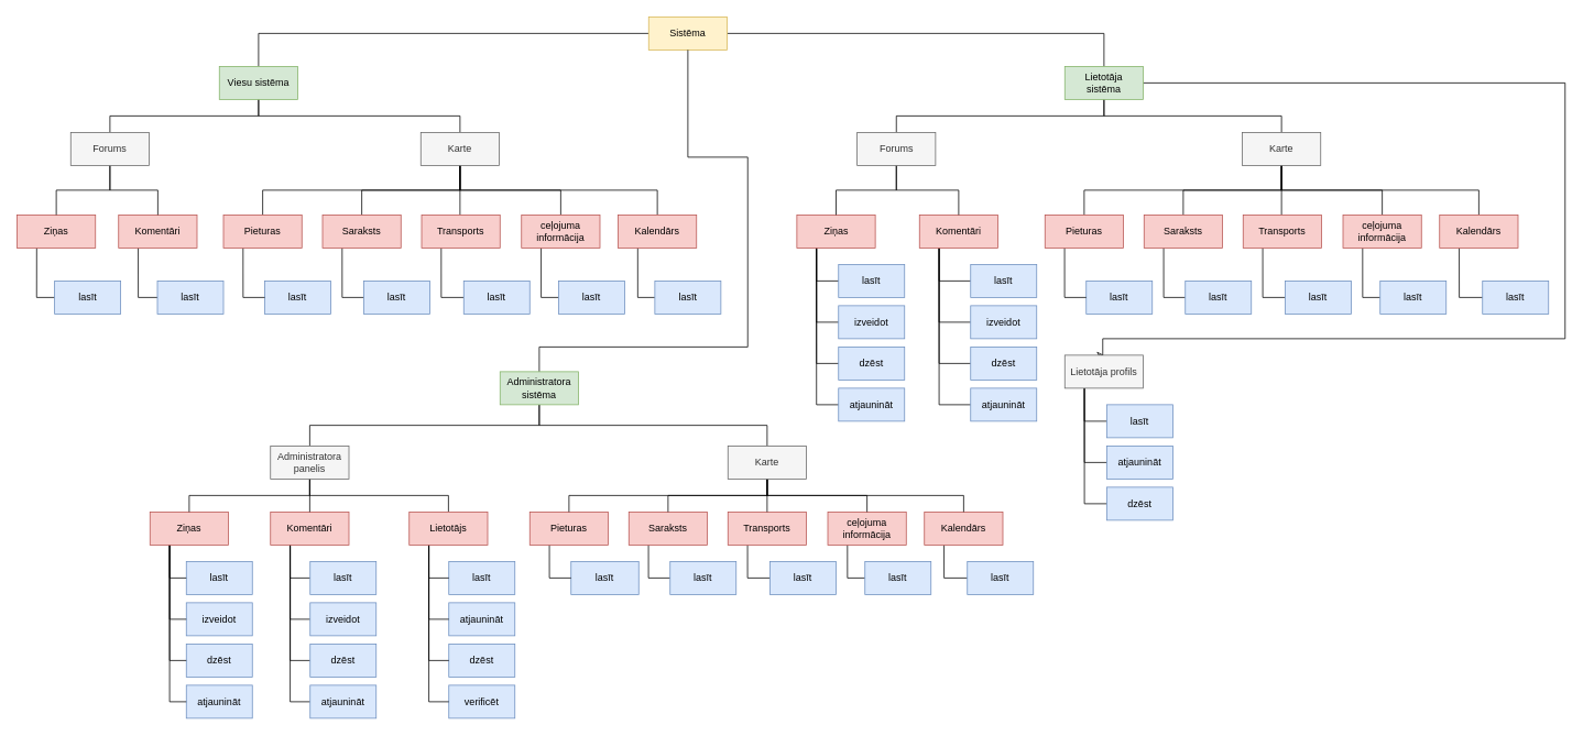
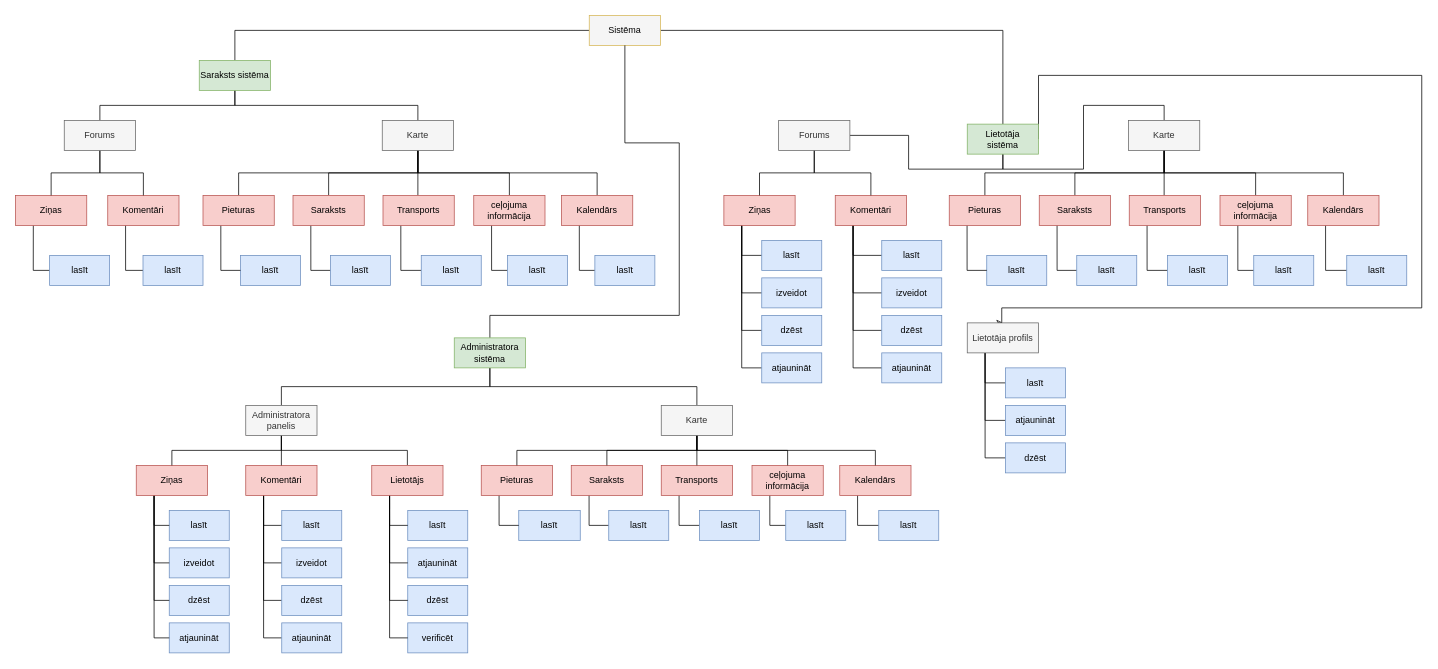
- <mxCell id="4" value="Sistēma" style="rounded=0;whiteSpace=wrap;html=1;fillColor=#fff2cc;strokeColor=#d6b656;" vertex="1" parent="1"><mxGeometry x="785" y="20" width="95" height="40" as="geometry" /></mxCell>
+ <mxCell id="4" value="Sistēma" style="rounded=0;whiteSpace=wrap;html=1;fillColor=#f5f5f5;strokeColor=#d6b656;" vertex="1" parent="1"><mxGeometry x="785" y="20" width="95" height="40" as="geometry" /></mxCell>
- <mxCell id="7" value="Viesu sistēma" style="rounded=0;whiteSpace=wrap;html=1;fillColor=#d5e8d4;strokeColor=#82b366;" vertex="1" parent="1"><mxGeometry x="265" y="80" width="95" height="40" as="geometry" /></mxCell>
+ <mxCell id="7" value="Saraksts sistēma" style="rounded=0;whiteSpace=wrap;html=1;fillColor=#d5e8d4;strokeColor=#82b366;" vertex="1" parent="1"><mxGeometry x="265" y="80" width="95" height="40" as="geometry" /></mxCell>
- <mxCell id="11" value="Lietotāja &lt;br&gt;sistēma" style="rounded=0;whiteSpace=wrap;html=1;fillColor=#d5e8d4;strokeColor=#82b366;" vertex="1" parent="1"><mxGeometry x="1289" y="80" width="95" height="40" as="geometry" /></mxCell>
+ <mxCell id="11" value="Lietotāja &lt;br&gt;sistēma" style="rounded=0;whiteSpace=wrap;html=1;fillColor=#d5e8d4;strokeColor=#82b366;" vertex="1" parent="1"><mxGeometry x="1289" y="165" width="95" height="40" as="geometry" /></mxCell>
